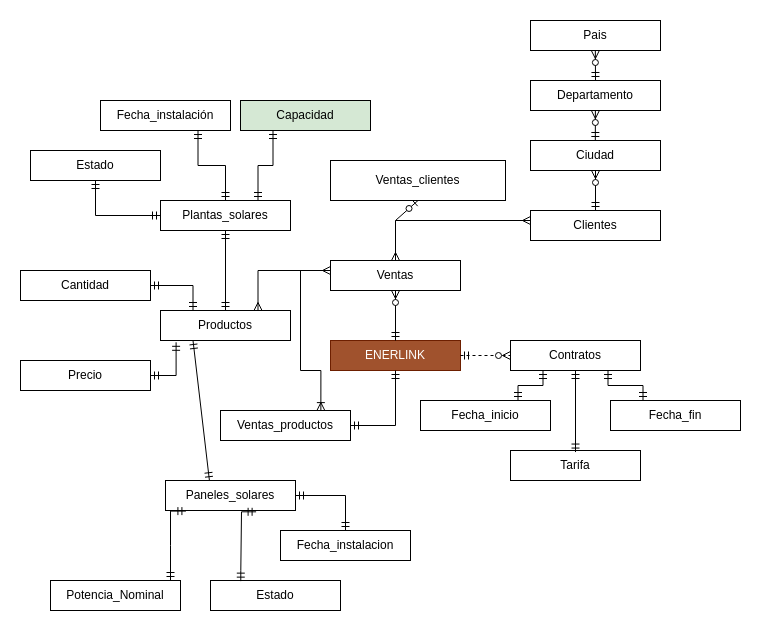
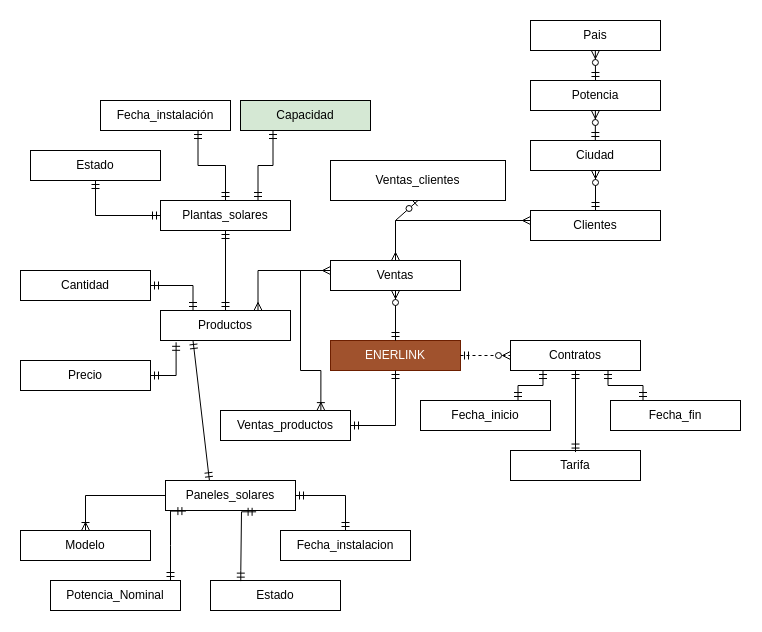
- <mxCell id="7" value="Departamento" style="rounded=0;whiteSpace=wrap;html=1;" vertex="1" parent="1"><mxGeometry x="530" y="80" width="130" height="30" as="geometry" /></mxCell>
+ <mxCell id="7" value="Potencia" style="rounded=0;whiteSpace=wrap;html=1;" vertex="1" parent="1"><mxGeometry x="530" y="80" width="130" height="30" as="geometry" /></mxCell>
+ <mxCell id="46" value="" style="fontSize=12;html=1;endArrow=ERoneToMany;rounded=0;exitX=0;exitY=0.5;exitDx=0;exitDy=0;entryX=0.5;entryY=0;entryDx=0;entryDy=0;edgeStyle=orthogonalEdgeStyle;" edge="1" parent="1" source="40" target="41"><mxGeometry width="100" height="100" relative="1" as="geometry"><mxPoint x="120" y="570" as="sourcePoint" /><mxPoint x="220" y="470" as="targetPoint" /></mxGeometry></mxCell>
+ <mxCell id="41" value="Modelo" style="rounded=0;whiteSpace=wrap;html=1;" vertex="1" parent="1"><mxGeometry x="20" y="530" width="130" height="30" as="geometry" /></mxCell>
